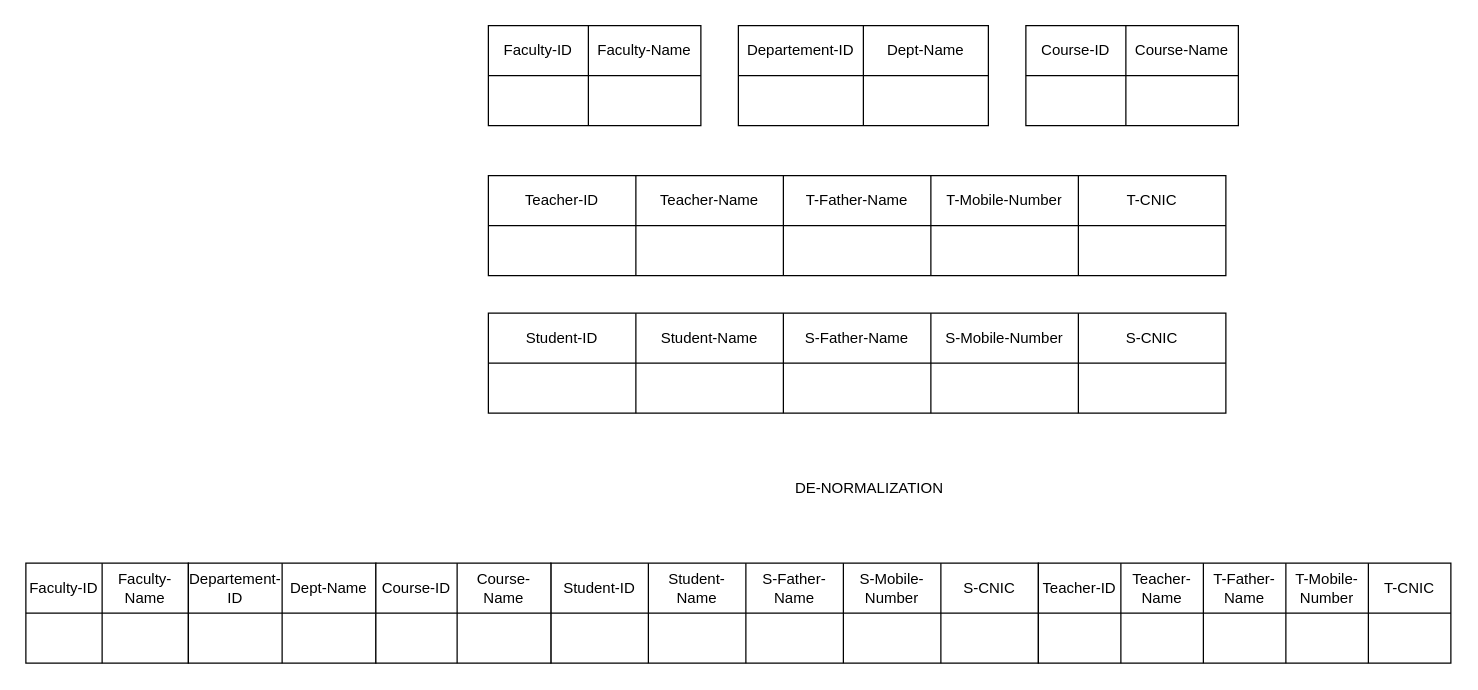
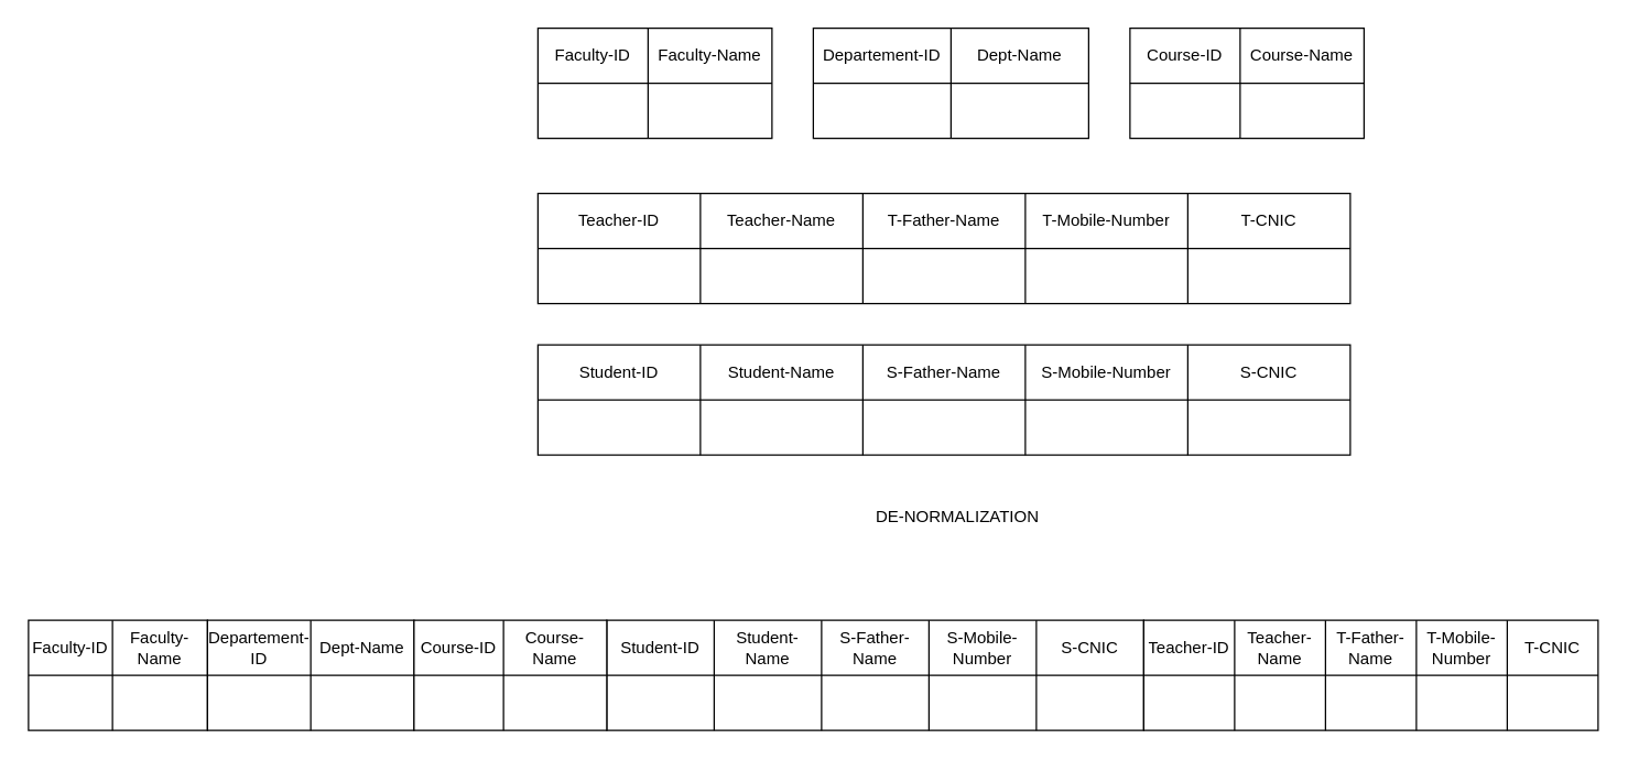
- <mxCell id="50" value="DE-NORMALIZATION" style="text;html=1;strokeColor=none;fillColor=none;align=center;verticalAlign=middle;whiteSpace=wrap;rounded=0;" vertex="1" parent="1"><mxGeometry x="400" y="380" width="590" height="20" as="geometry" /></mxCell>
+ <mxCell id="50" value="DE-NORMALIZATION" style="text;html=1;strokeColor=none;fillColor=none;align=center;verticalAlign=middle;whiteSpace=wrap;rounded=0;" vertex="1" parent="1"><mxGeometry x="400" y="365" width="590" height="20" as="geometry" /></mxCell>
